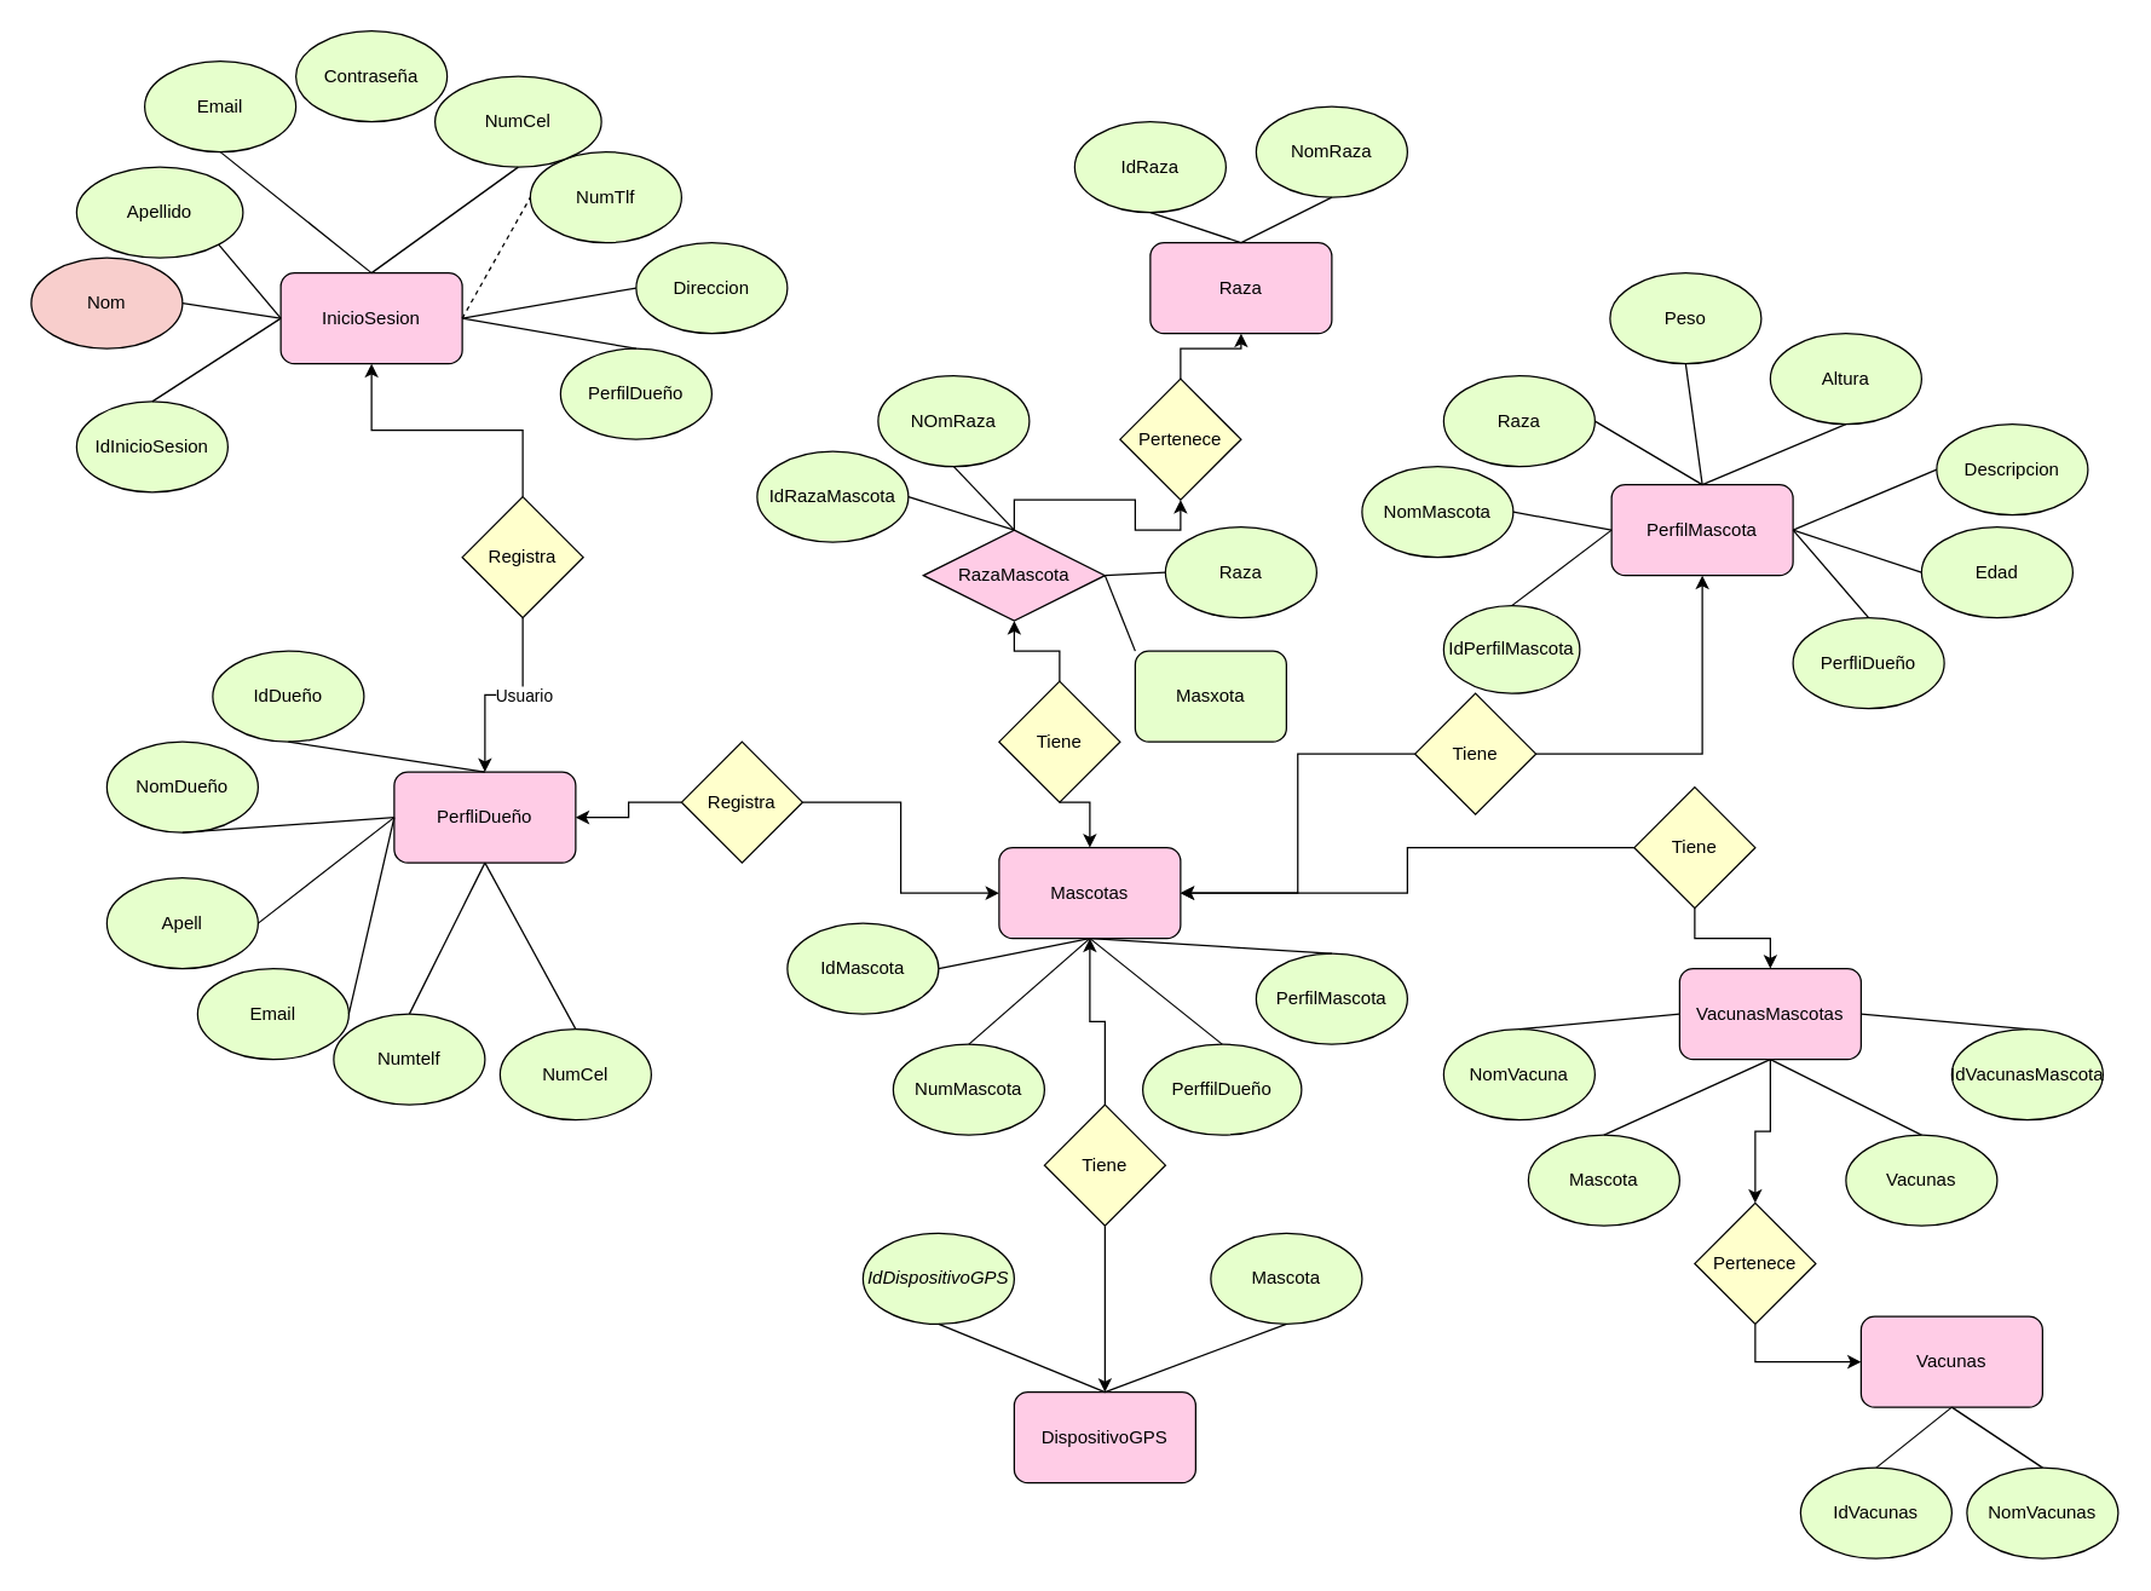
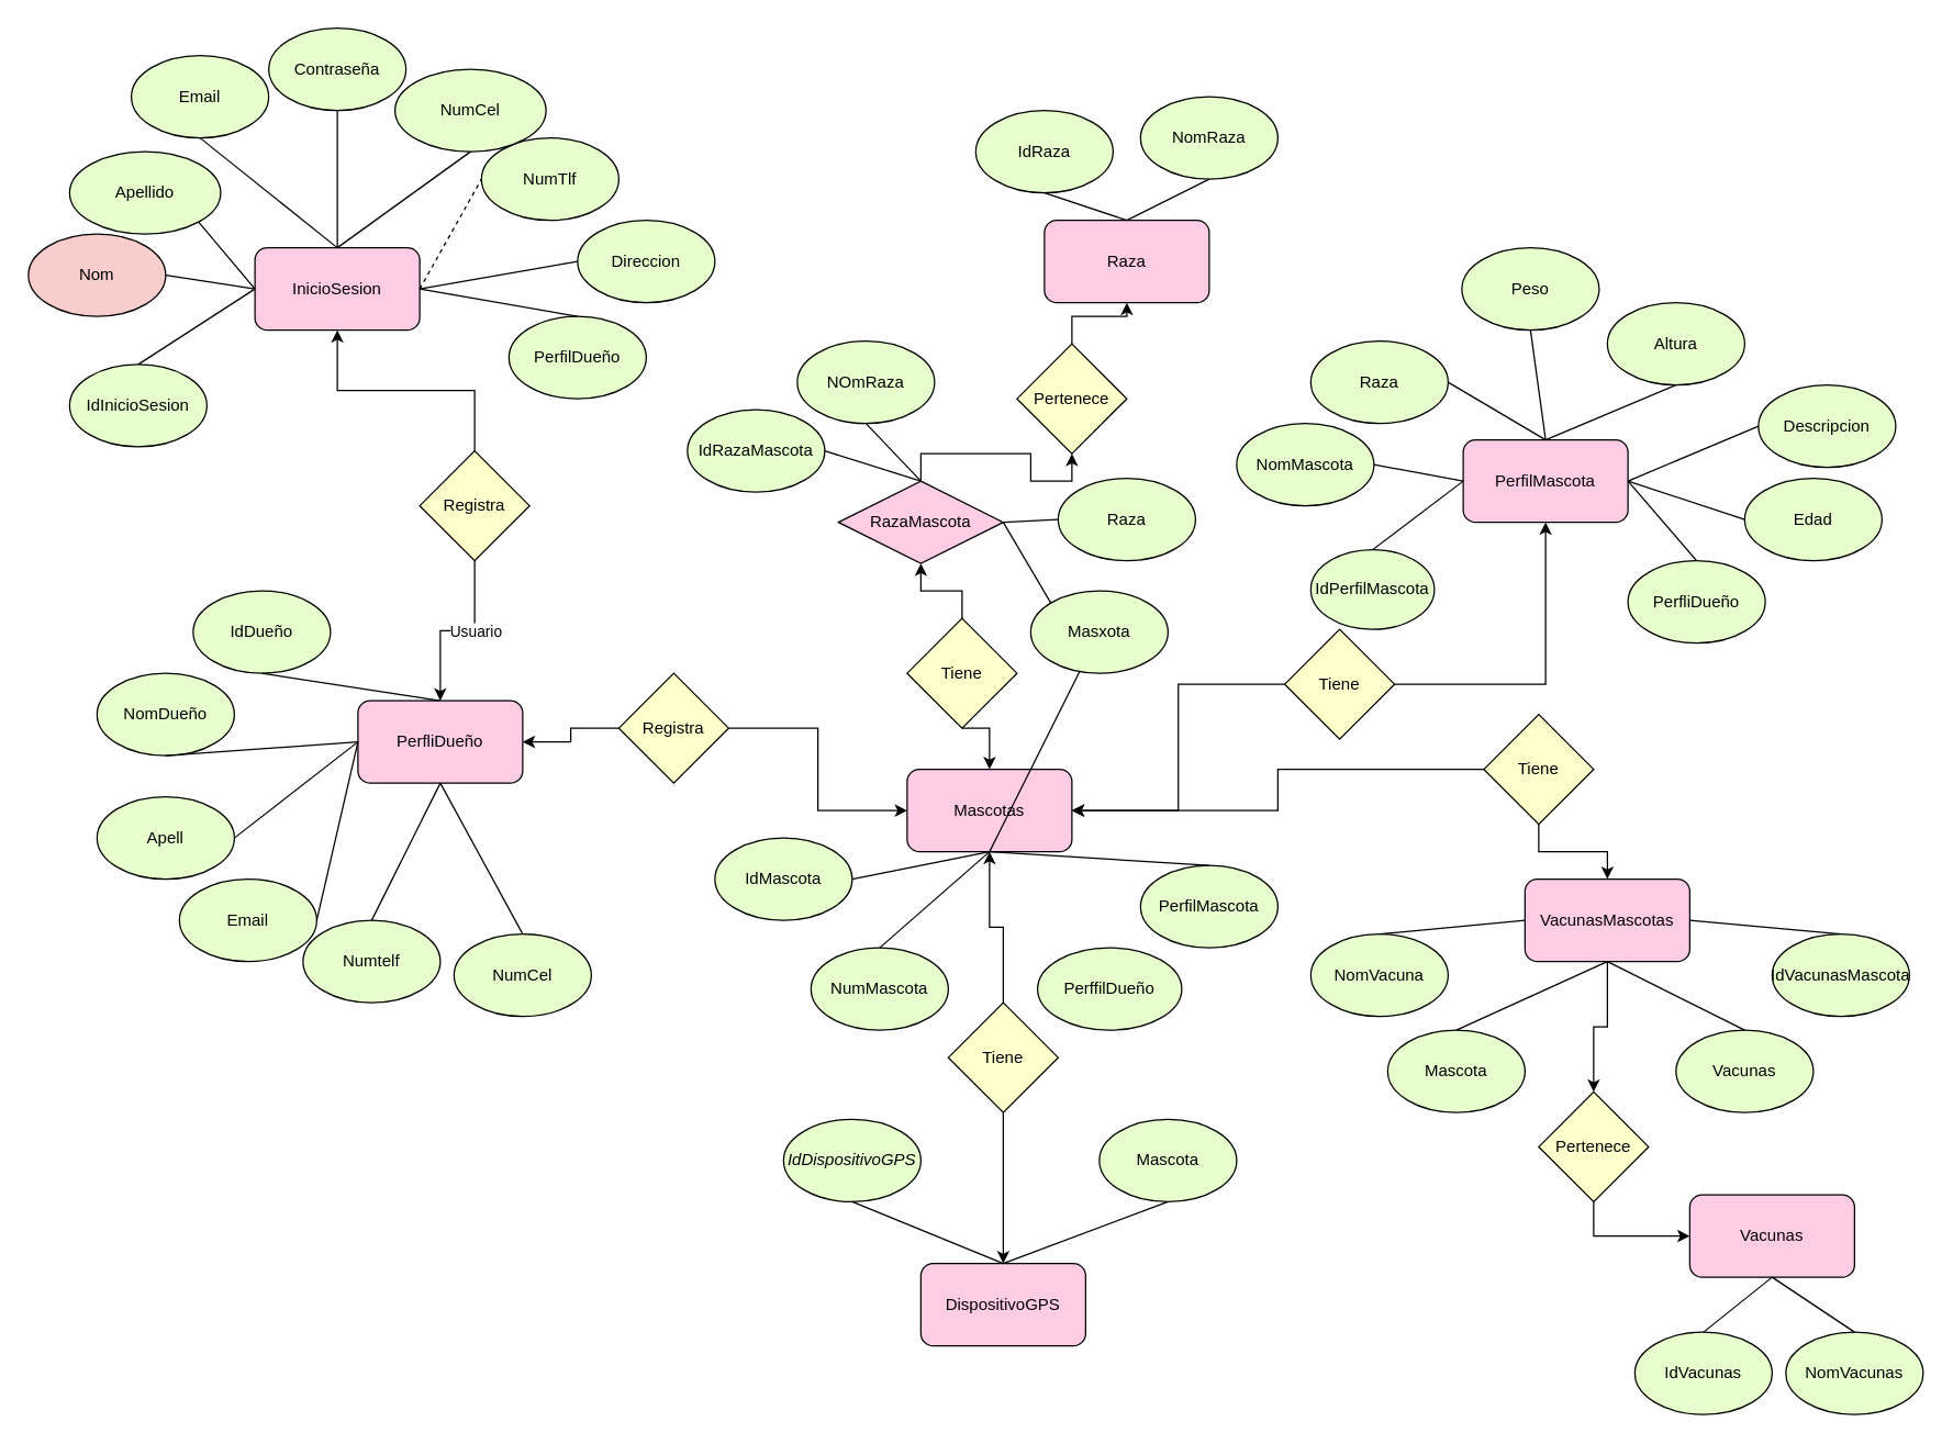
+ <mxCell id="58" value="" style="endArrow=none;html=1;rounded=0;exitX=0.5;exitY=1;exitDx=0;exitDy=0;entryX=0.5;entryY=0;entryDx=0;entryDy=0;fillColor=#E6FFCC;" edge="1" parent="1" source="15" target="2"><mxGeometry width="50" height="50" relative="1" as="geometry"><mxPoint x="310" y="330" as="sourcePoint" /><mxPoint x="410" y="280" as="targetPoint" /></mxGeometry></mxCell>
- <mxCell id="47" value="Masxota" style="whiteSpace=wrap;html=1;fillColor=#E6FFCC;rounded=1;" vertex="1" parent="1"><mxGeometry x="750" y="430" width="100" height="60" as="geometry" /></mxCell>
+ <mxCell id="47" value="Masxota" style="ellipse;whiteSpace=wrap;html=1;fillColor=#E6FFCC;" vertex="1" parent="1"><mxGeometry x="750" y="430" width="100" height="60" as="geometry" /></mxCell>
- <mxCell id="71" value="" style="endArrow=none;html=1;rounded=0;exitX=0.5;exitY=1;exitDx=0;exitDy=0;entryX=0.5;entryY=0;entryDx=0;entryDy=0;fillColor=#E6FFCC;" edge="1" parent="1" source="11" target="30"><mxGeometry width="50" height="50" relative="1" as="geometry"><mxPoint x="440" y="460" as="sourcePoint" /><mxPoint x="540" y="410" as="targetPoint" /></mxGeometry></mxCell>
+ <mxCell id="71" value="" style="endArrow=none;html=1;rounded=0;exitX=0.5;exitY=1;exitDx=0;exitDy=0;fillColor=#E6FFCC;" edge="1" parent="1" source="11" target="47"><mxGeometry width="50" height="50" relative="1" as="geometry"><mxPoint x="440" y="460" as="sourcePoint" /><mxPoint x="540" y="410" as="targetPoint" /></mxGeometry></mxCell>
